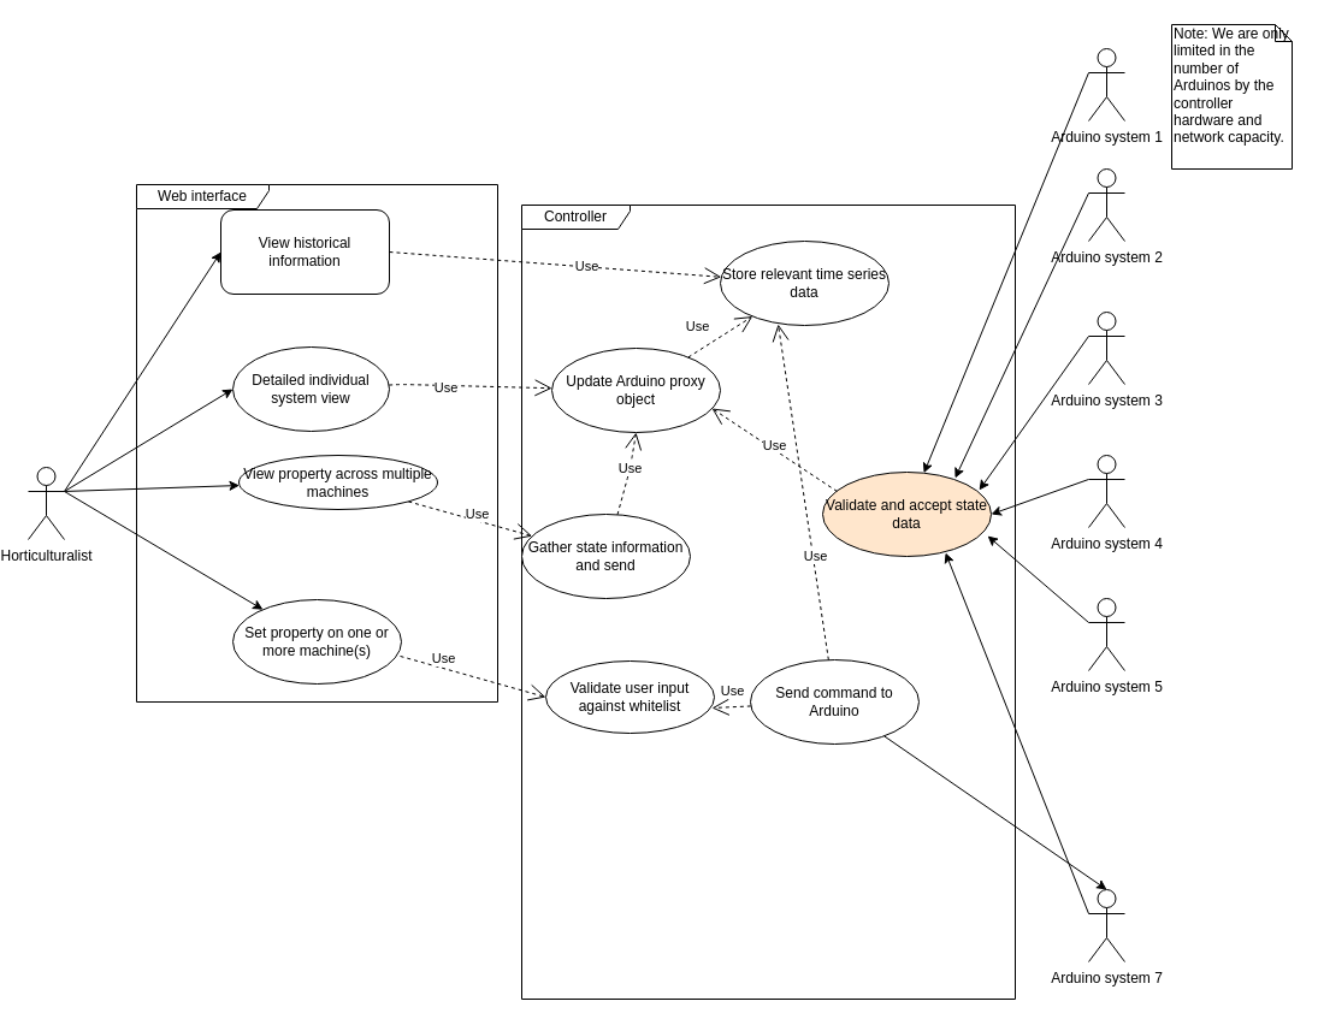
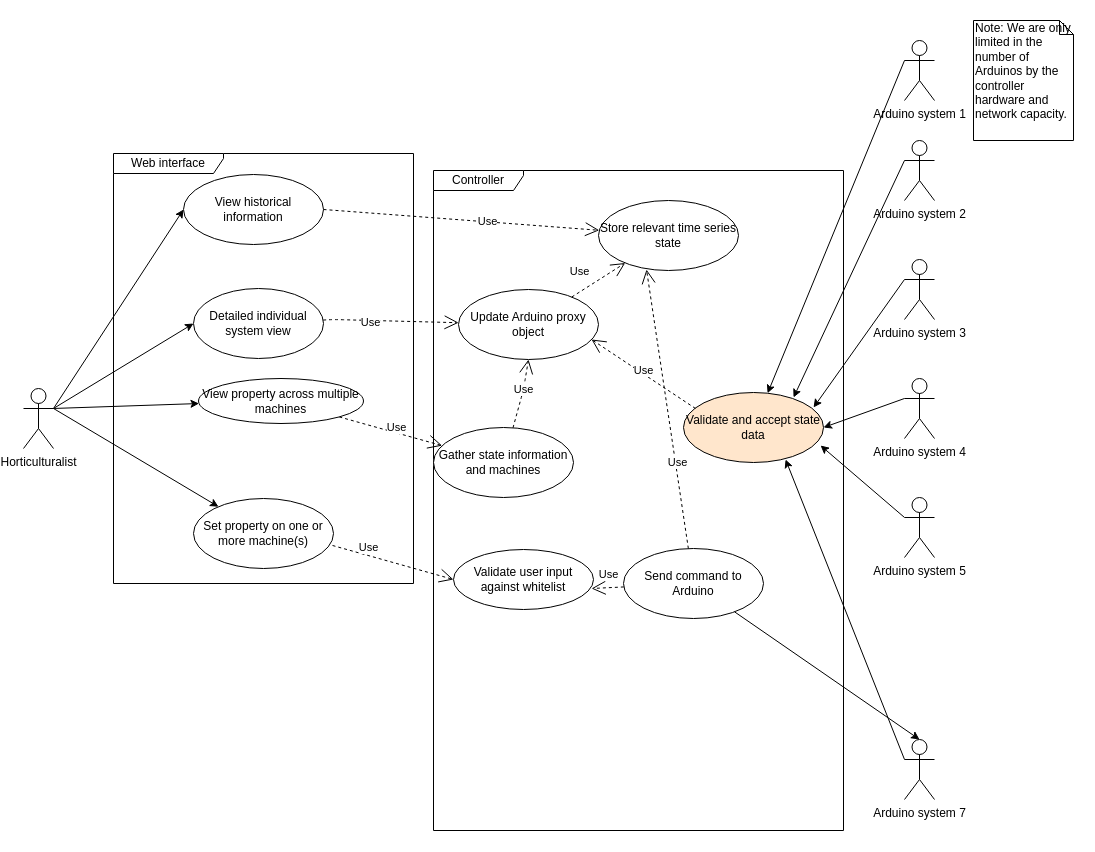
- <mxCell id="28" value="View historical information" style="whiteSpace=wrap;html=1;rounded=1;" parent="1" vertex="1"><mxGeometry x="180" y="174" width="140" height="70" as="geometry" /></mxCell>
+ <mxCell id="28" value="View historical information" style="ellipse;whiteSpace=wrap;html=1;" parent="1" vertex="1"><mxGeometry x="180" y="174" width="140" height="70" as="geometry" /></mxCell>
- <mxCell id="27" value="Store relevant time series data" style="ellipse;whiteSpace=wrap;html=1;" parent="1" vertex="1"><mxGeometry x="595" y="200" width="140" height="70" as="geometry" /></mxCell>
+ <mxCell id="27" value="Store relevant time series state" style="ellipse;whiteSpace=wrap;html=1;" parent="1" vertex="1"><mxGeometry x="595" y="200" width="140" height="70" as="geometry" /></mxCell>
- <mxCell id="26" value="Gather state information and send" style="ellipse;whiteSpace=wrap;html=1;" parent="1" vertex="1"><mxGeometry x="430" y="427" width="140" height="70" as="geometry" /></mxCell>
+ <mxCell id="26" value="Gather state information and machines" style="ellipse;whiteSpace=wrap;html=1;" parent="1" vertex="1"><mxGeometry x="430" y="427" width="140" height="70" as="geometry" /></mxCell>
